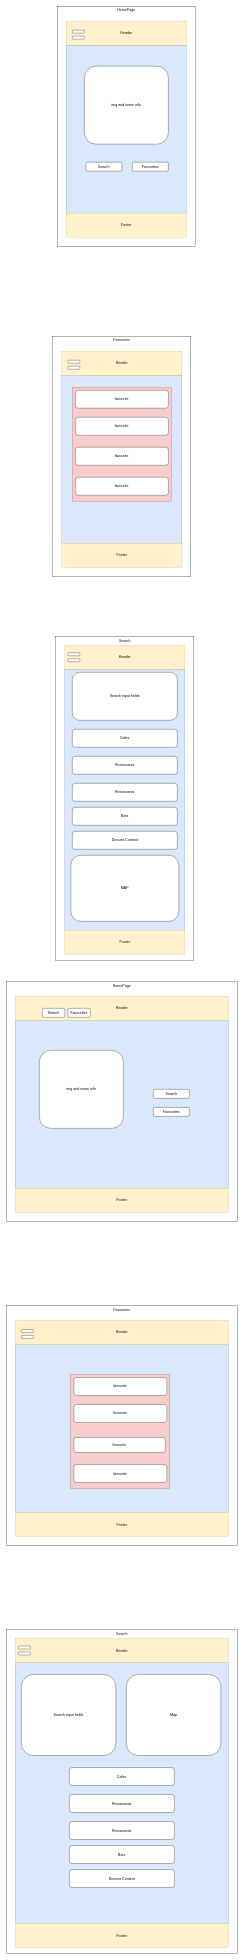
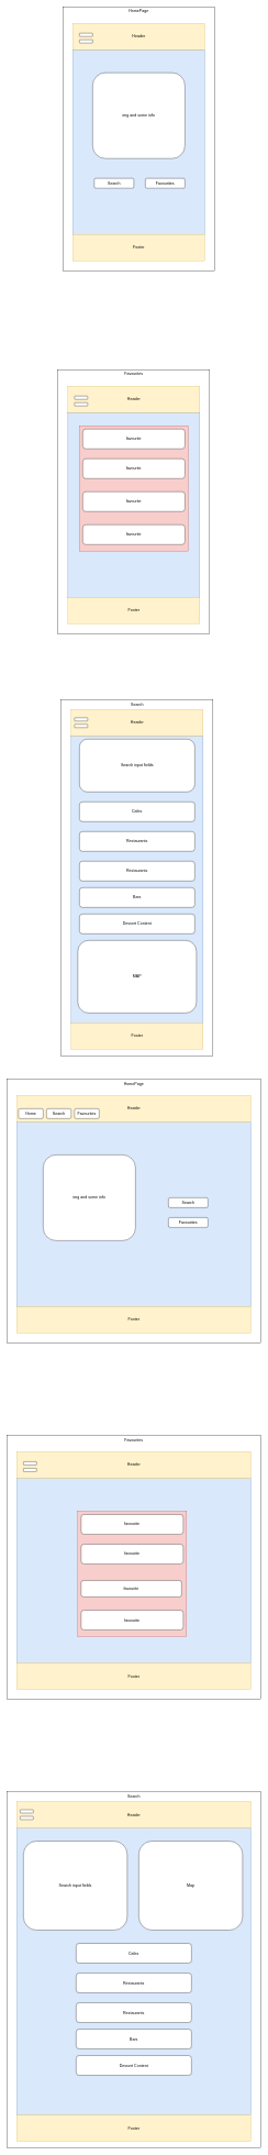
+ <mxCell id="42" value="Home" style="rounded=1;whiteSpace=wrap;html=1;" vertex="1" parent="1"><mxGeometry x="55" y="3360" width="75" height="30" as="geometry" /></mxCell>
